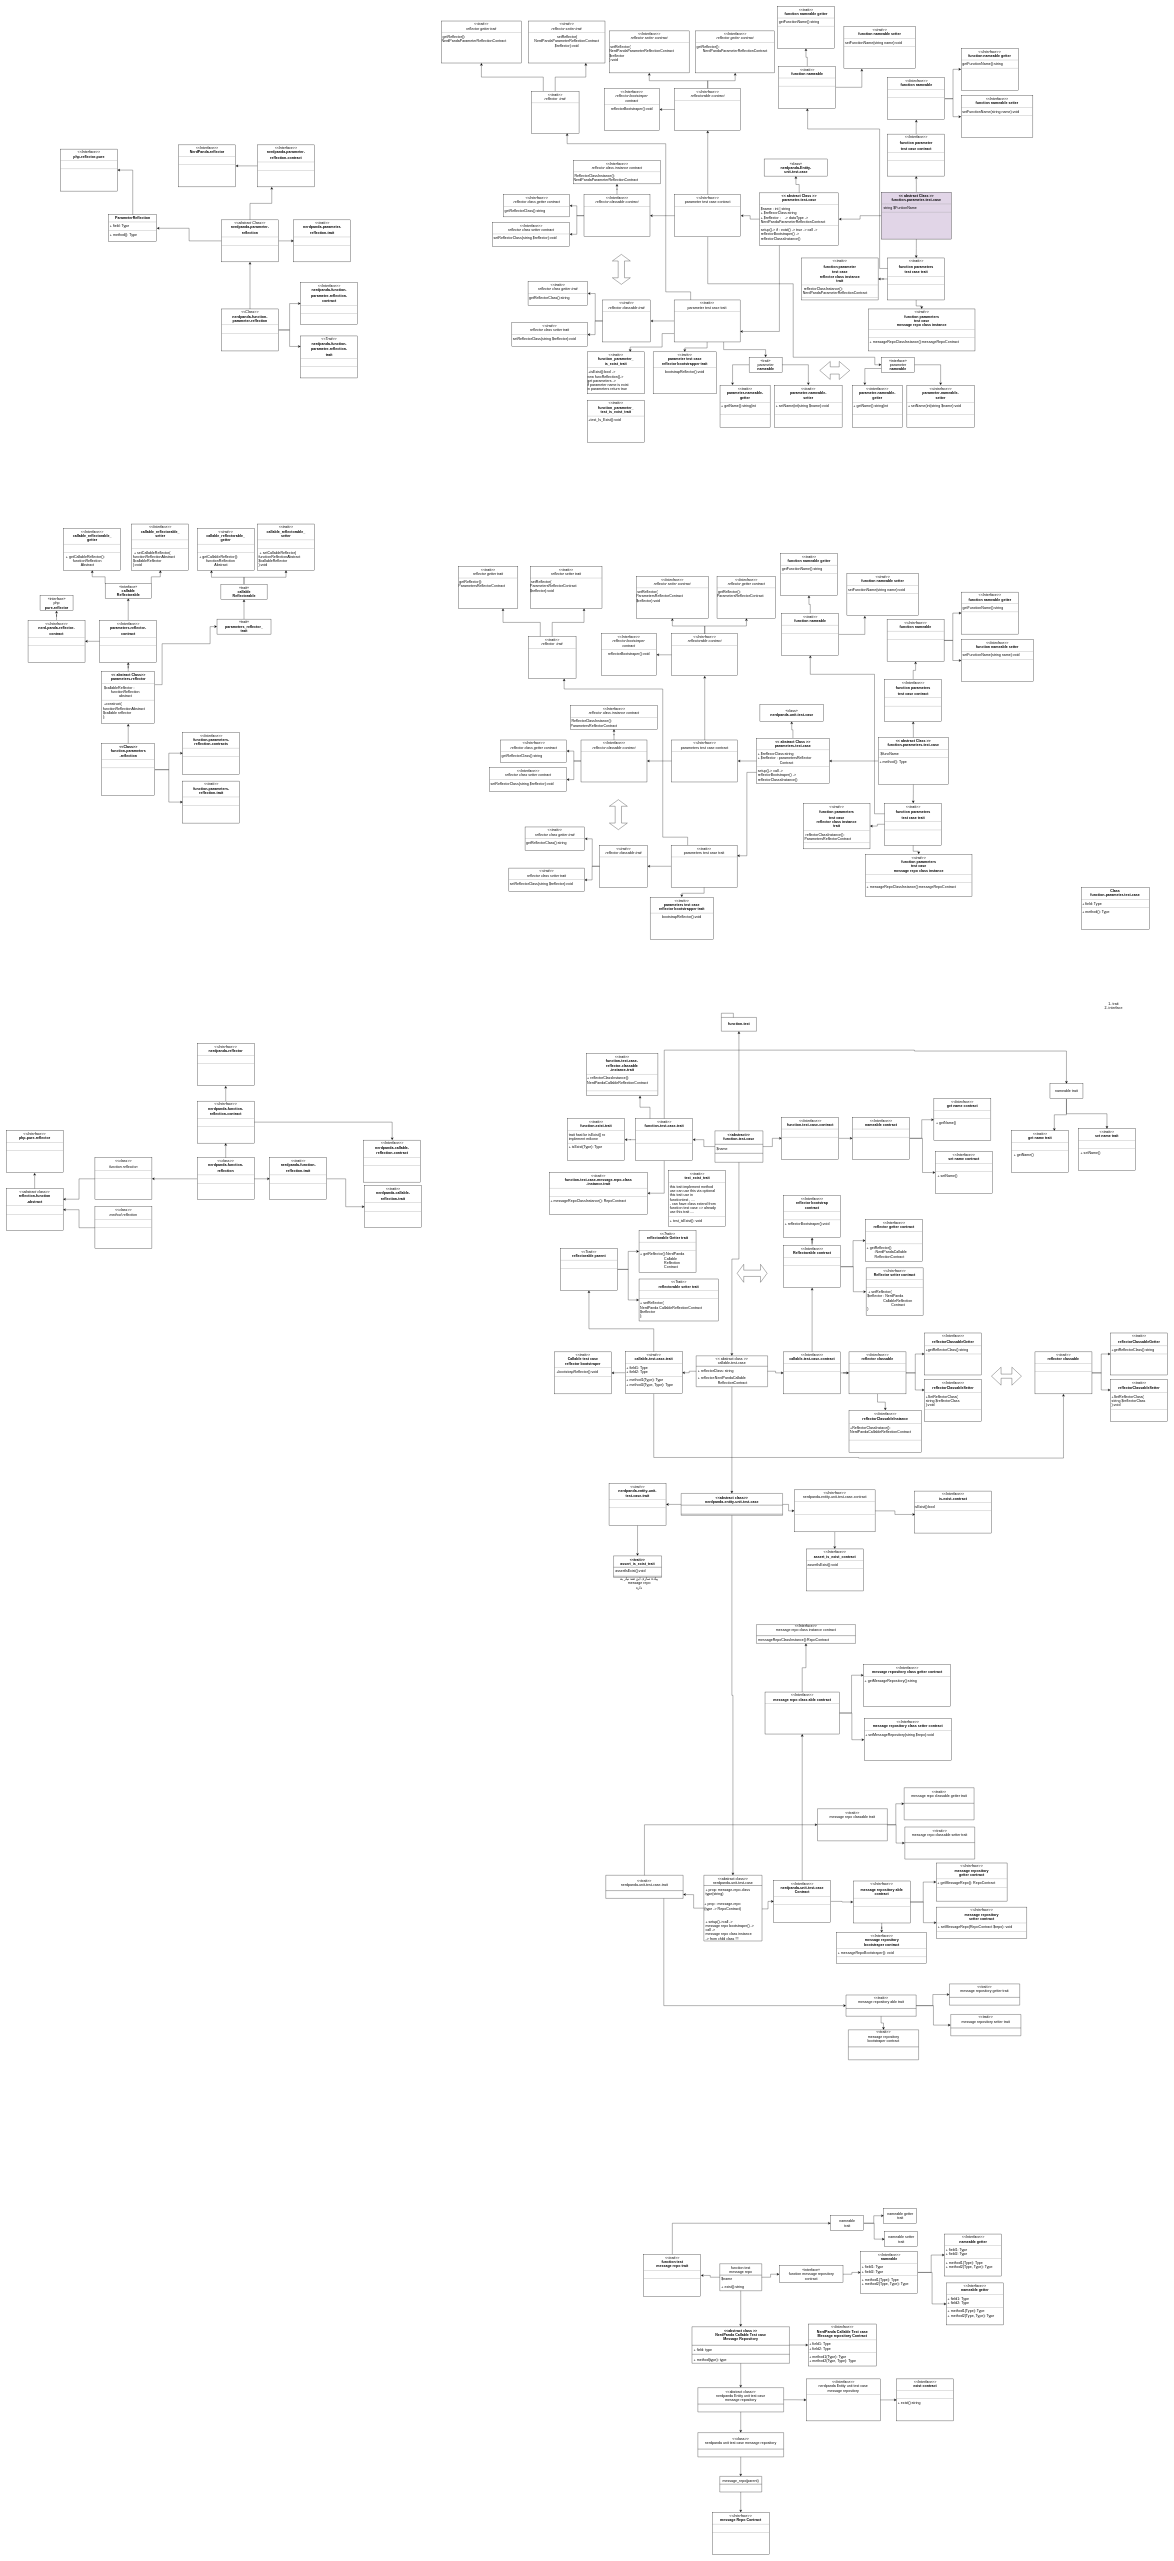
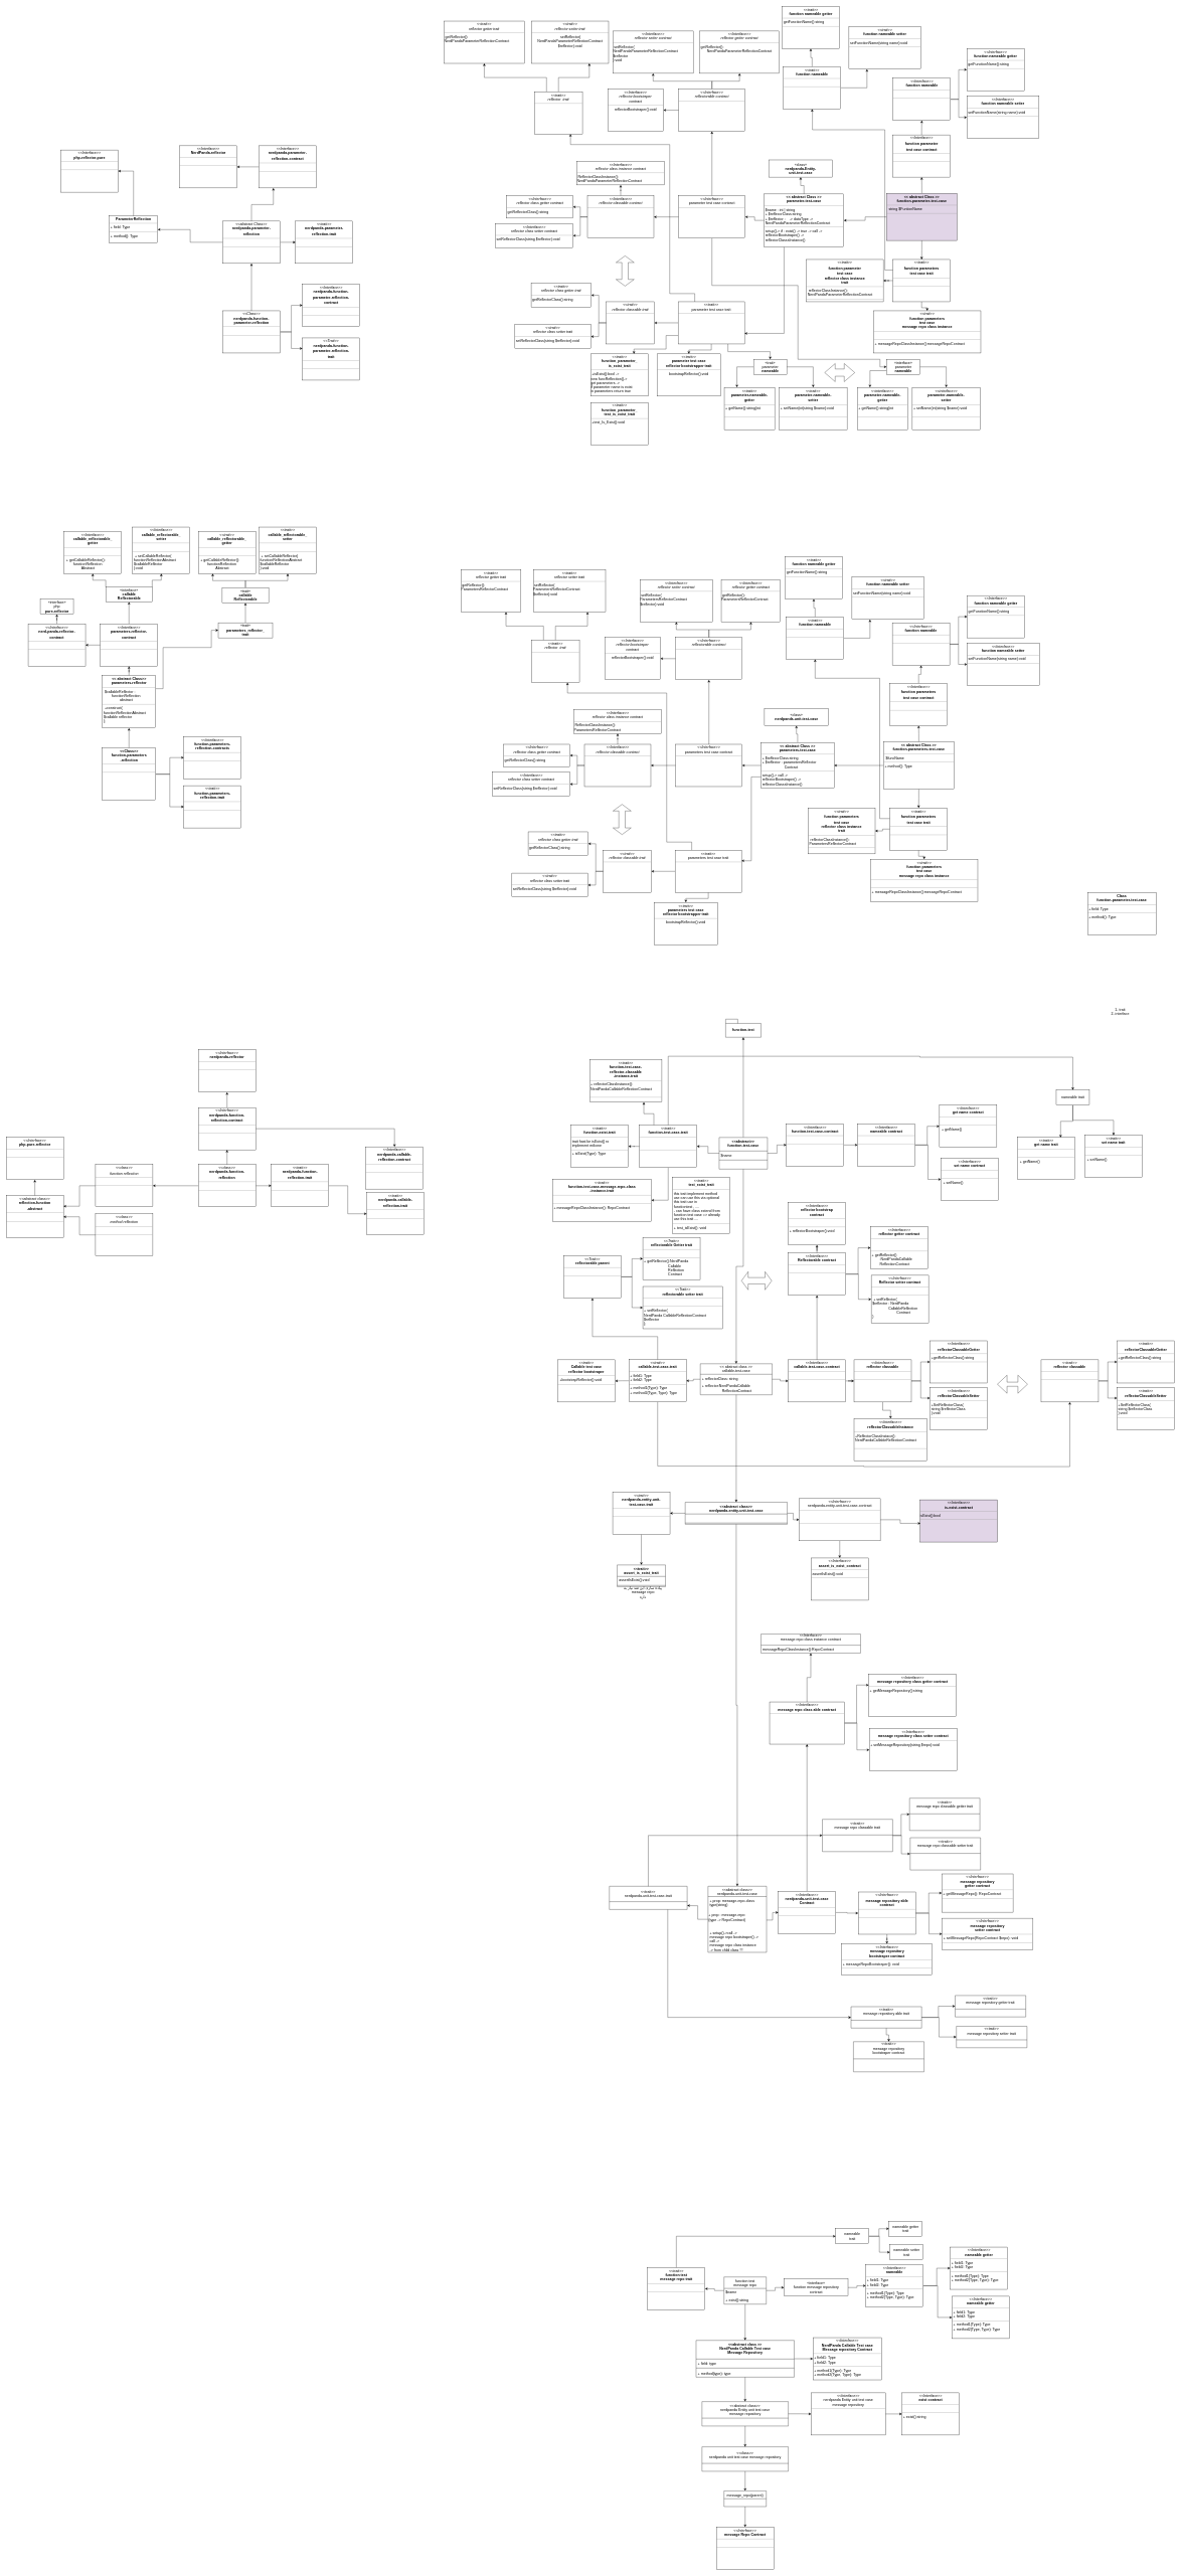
- <mxCell id="16" value="&lt;p style=&quot;margin:0px;margin-top:4px;text-align:center;&quot;&gt;&lt;i&gt;&amp;lt;&amp;lt;Interface&amp;gt;&amp;gt;&lt;/i&gt;&lt;b&gt;&lt;br&gt;is-exist-contract&lt;/b&gt;&lt;br&gt;&lt;b&gt;&lt;/b&gt;&lt;/p&gt;&lt;hr size=&quot;1&quot;&gt;isExist():bool&lt;br&gt;&lt;hr size=&quot;1&quot;&gt;" style="verticalAlign=top;align=left;overflow=fill;fontSize=12;fontFamily=Helvetica;html=1;" parent="1" vertex="1"><mxGeometry x="3049" y="4970" width="256" height="140" as="geometry" /></mxCell>
+ <mxCell id="16" value="&lt;p style=&quot;margin:0px;margin-top:4px;text-align:center;&quot;&gt;&lt;i&gt;&amp;lt;&amp;lt;Interface&amp;gt;&amp;gt;&lt;/i&gt;&lt;b&gt;&lt;br&gt;is-exist-contract&lt;/b&gt;&lt;br&gt;&lt;b&gt;&lt;/b&gt;&lt;/p&gt;&lt;hr size=&quot;1&quot;&gt;isExist():bool&lt;br&gt;&lt;hr size=&quot;1&quot;&gt;" style="verticalAlign=top;align=left;overflow=fill;fontSize=12;fontFamily=Helvetica;html=1;fillColor=#e1d5e7;" parent="1" vertex="1"><mxGeometry x="3049" y="4970" width="256" height="140" as="geometry" /></mxCell>
